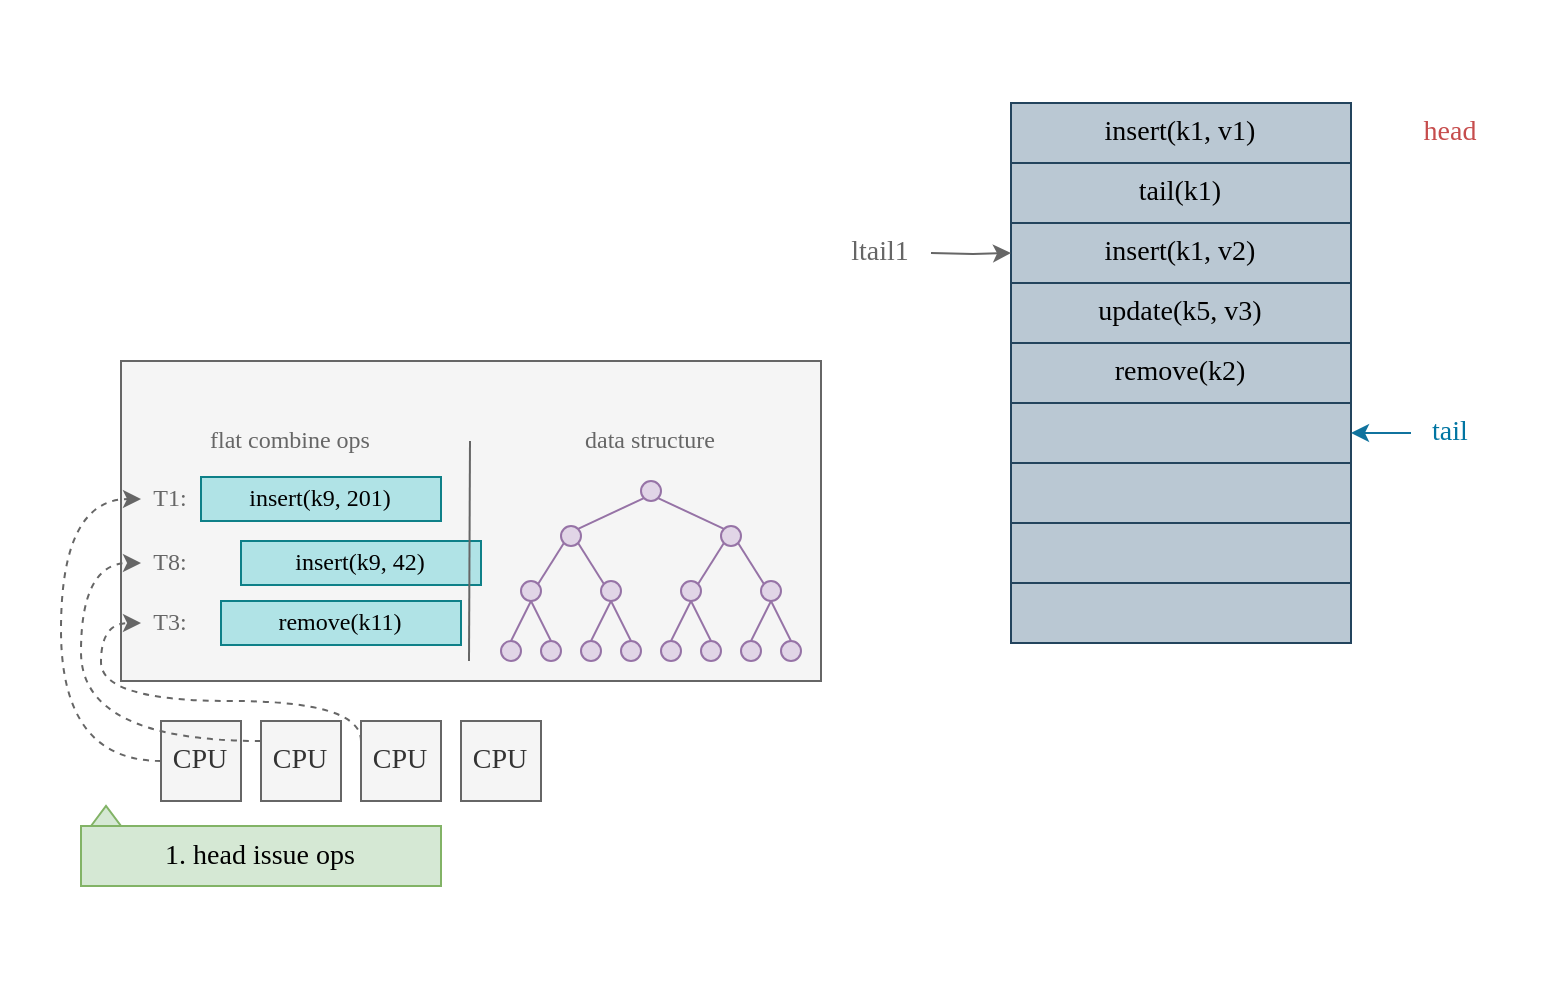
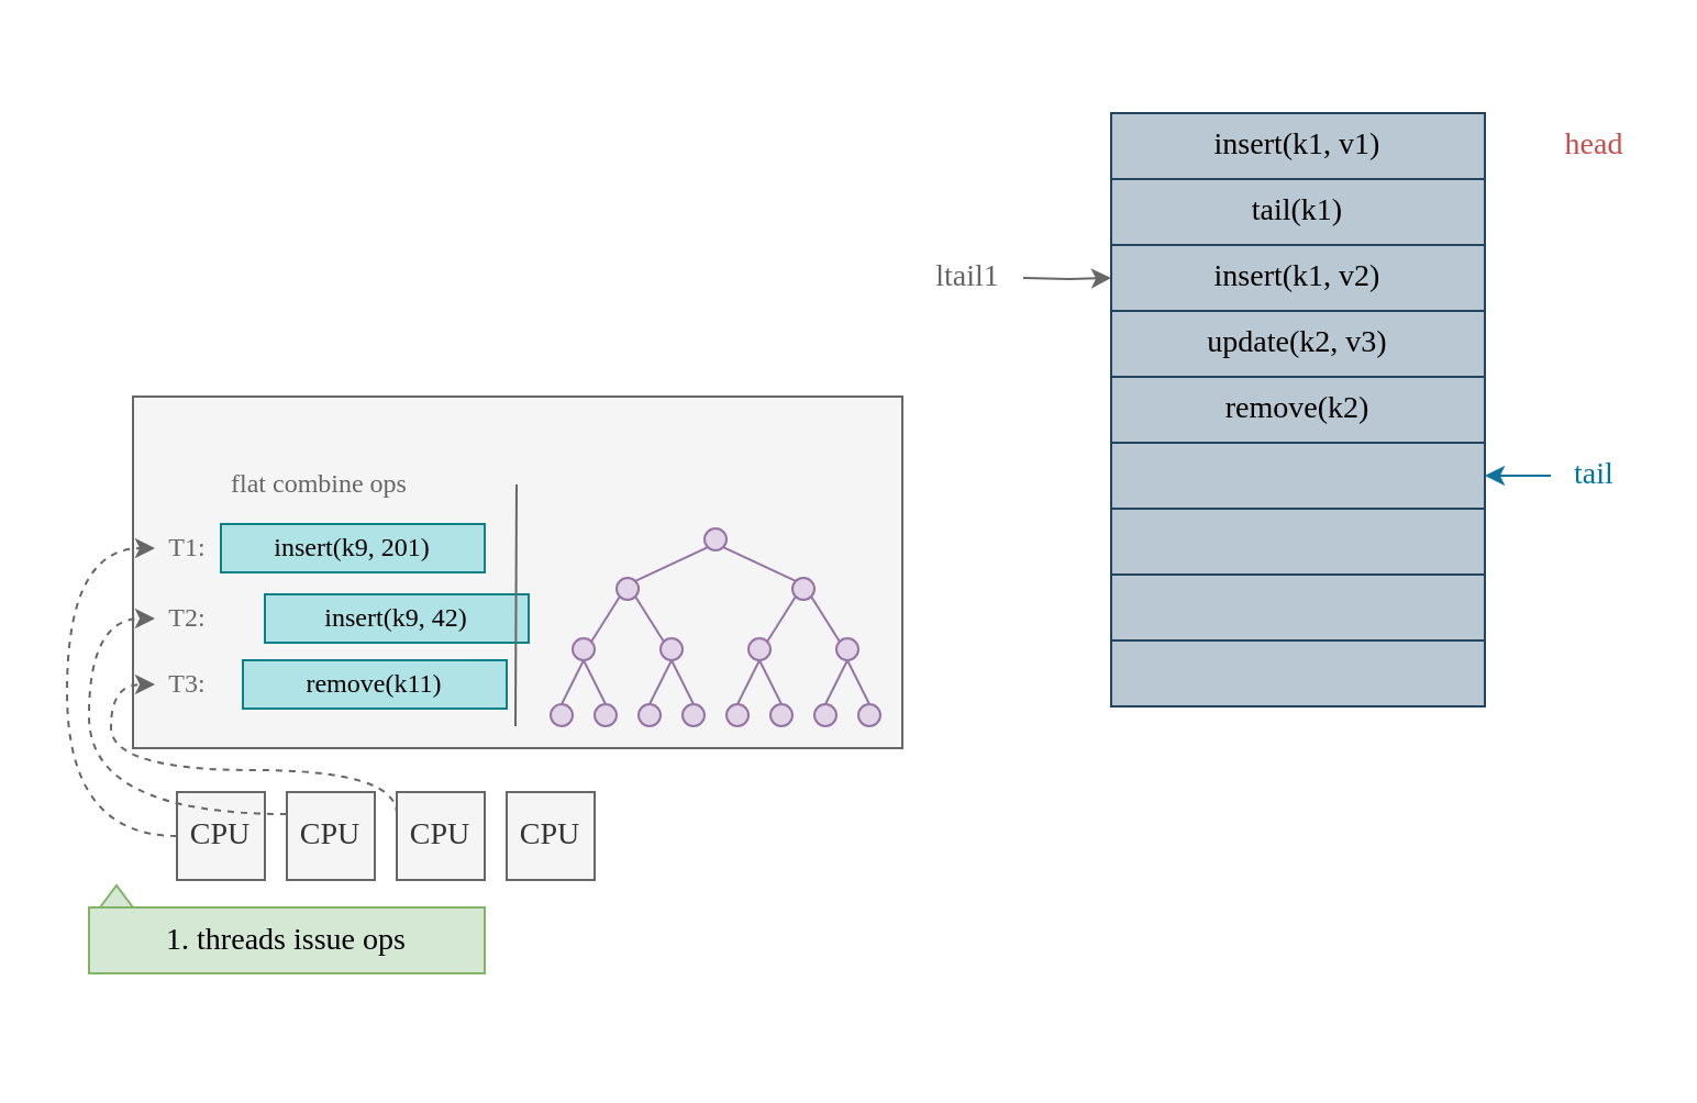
- <mxCell id="6" value="update(k5, v3)" style="text;html=1;strokeColor=#23445d;fillColor=#bac8d3;align=center;verticalAlign=middle;whiteSpace=wrap;rounded=0;fontSize=14;fontFamily=Menlo;" parent="1" vertex="1"><mxGeometry x="505" y="141" width="170" height="30" as="geometry" /></mxCell>
+ <mxCell id="6" value="update(k2, v3)" style="text;html=1;strokeColor=#23445d;fillColor=#bac8d3;align=center;verticalAlign=middle;whiteSpace=wrap;rounded=0;fontSize=14;fontFamily=Menlo;" parent="1" vertex="1"><mxGeometry x="505" y="141" width="170" height="30" as="geometry" /></mxCell>
- <mxCell id="46" value="data structure" style="text;html=1;strokeColor=none;fillColor=none;align=center;verticalAlign=middle;whiteSpace=wrap;rounded=0;fontFamily=Menlo;fontSize=12;fontColor=#666666;" parent="1" vertex="1"><mxGeometry x="250" y="210" width="150" height="20" as="geometry" /></mxCell>
- <mxCell id="58" value="T8:" style="text;html=1;strokeColor=none;fillColor=none;align=center;verticalAlign=middle;whiteSpace=wrap;rounded=0;fontFamily=Menlo;fontSize=12;fontColor=#666666;" parent="1" vertex="1"><mxGeometry x="70" y="271" width="30" height="20" as="geometry" /></mxCell>
+ <mxCell id="58" value="T2:" style="text;html=1;strokeColor=none;fillColor=none;align=center;verticalAlign=middle;whiteSpace=wrap;rounded=0;fontFamily=Menlo;fontSize=12;fontColor=#666666;" parent="1" vertex="1"><mxGeometry x="70" y="271" width="30" height="20" as="geometry" /></mxCell>
- <mxCell id="62" value="1. head issue ops" style="rounded=0;whiteSpace=wrap;html=1;fontFamily=Menlo;fontSize=14;fillColor=#d5e8d4;strokeColor=#82b366;align=center;" parent="1" vertex="1"><mxGeometry x="40" y="412.5" width="180" height="30" as="geometry" /></mxCell>
+ <mxCell id="62" value="1. threads issue ops" style="rounded=0;whiteSpace=wrap;html=1;fontFamily=Menlo;fontSize=14;fillColor=#d5e8d4;strokeColor=#82b366;align=center;" parent="1" vertex="1"><mxGeometry x="40" y="412.5" width="180" height="30" as="geometry" /></mxCell>
